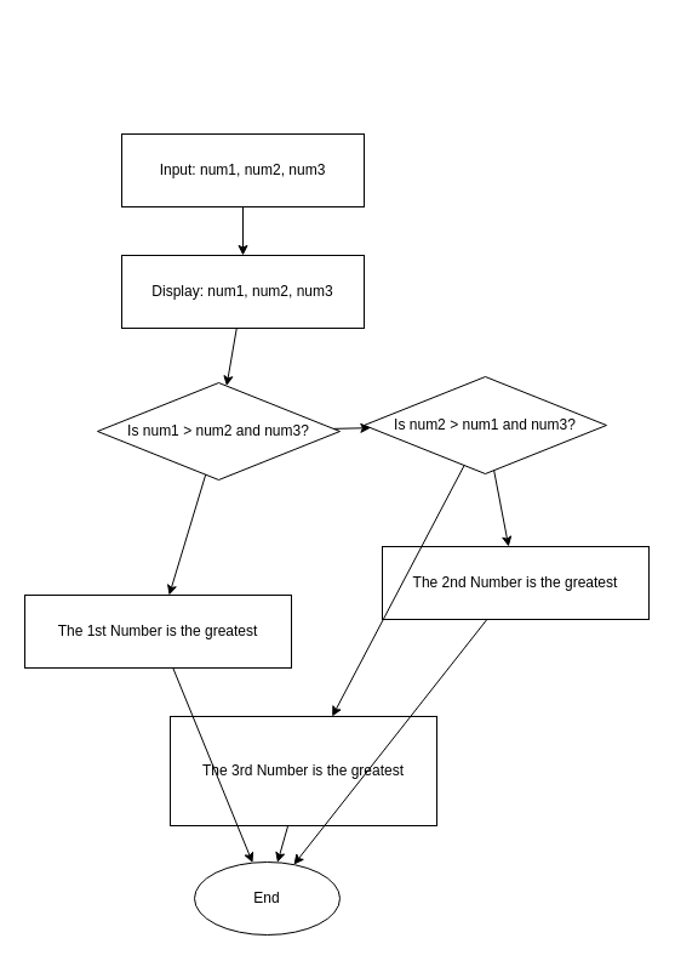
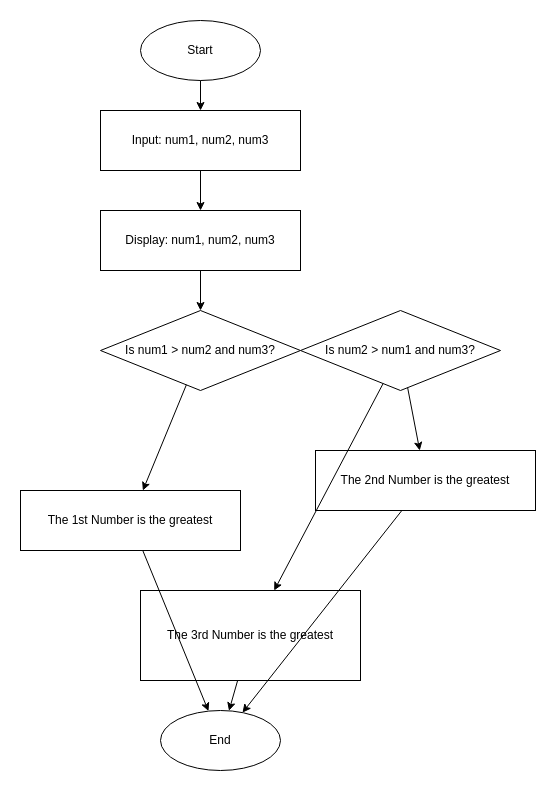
+ <mxCell id="2" value="Start" style="ellipse;whiteSpace=wrap;html=1;aspect=fixed;" vertex="1" parent="1"><mxGeometry x="140" y="20" width="120" height="60" as="geometry" /></mxCell>
+ <mxCell id="11" edge="1" parent="1" source="2" target="3"><mxGeometry relative="1" as="geometry" /></mxCell>
- <mxCell id="5" value="Is num1 &gt; num2 and num3?" style="rhombus;whiteSpace=wrap;html=1;" vertex="1" parent="1"><mxGeometry x="80" y="315" width="200" height="80" as="geometry" /></mxCell>
+ <mxCell id="5" value="Is num1 &gt; num2 and num3?" style="rhombus;whiteSpace=wrap;html=1;" vertex="1" parent="1"><mxGeometry x="100" y="310" width="200" height="80" as="geometry" /></mxCell>
